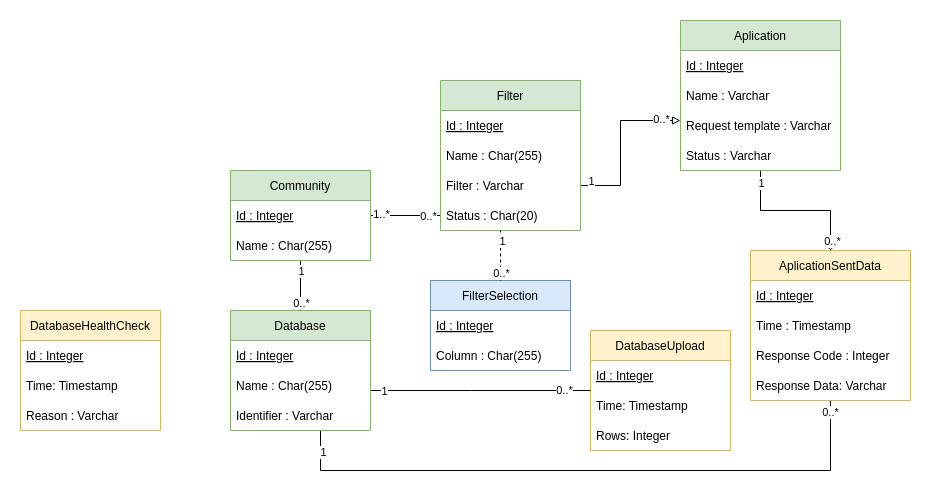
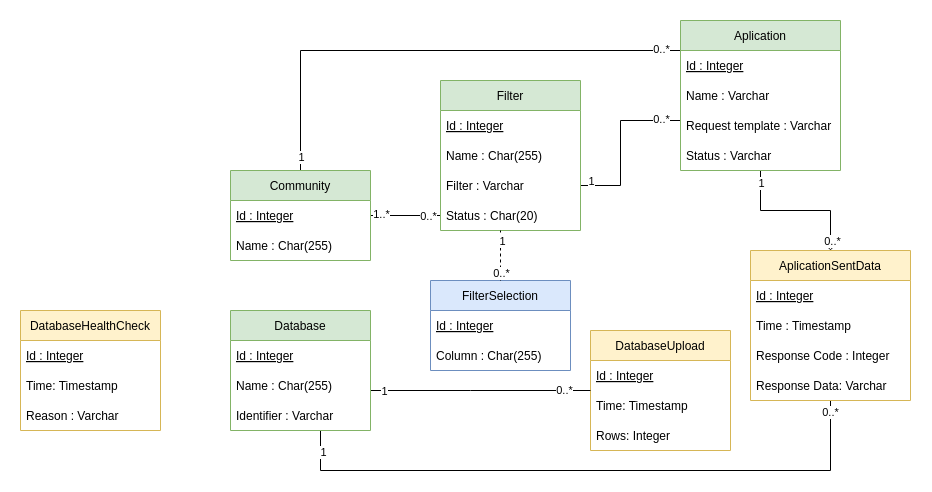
+ <mxCell id="16" style="edgeStyle=orthogonalEdgeStyle;rounded=0;orthogonalLoop=1;jettySize=auto;html=1;endArrow=none;endFill=0;orthogonal=1;" parent="1" source="25" target="45" edge="1"><mxGeometry relative="1" as="geometry"><Array as="points"><mxPoint x="300" y="50" /></Array></mxGeometry></mxCell>
+ <mxCell id="17" value="1" style="edgeLabel;html=1;align=center;verticalAlign=middle;resizable=0;points=[];" parent="16" vertex="1" connectable="0"><mxGeometry x="-0.945" relative="1" as="geometry"><mxPoint as="offset" /></mxGeometry></mxCell>
+ <mxCell id="18" value="0..*" style="edgeLabel;html=1;align=center;verticalAlign=middle;resizable=0;points=[];" parent="16" vertex="1" connectable="0"><mxGeometry x="0.919" y="2" relative="1" as="geometry"><mxPoint as="offset" /></mxGeometry></mxCell>
- <mxCell id="28" style="edgeStyle=orthogonalEdgeStyle;rounded=0;orthogonalLoop=1;jettySize=auto;html=1;endArrow=block;endFill=0;orthogonal=1;" parent="1" source="31" target="45" edge="1"><mxGeometry relative="1" as="geometry"><Array as="points"><mxPoint x="620" y="185" /><mxPoint x="620" y="120" /></Array></mxGeometry></mxCell>
+ <mxCell id="28" style="edgeStyle=orthogonalEdgeStyle;rounded=0;orthogonalLoop=1;jettySize=auto;html=1;endArrow=none;endFill=0;orthogonal=1;" parent="1" source="31" target="45" edge="1"><mxGeometry relative="1" as="geometry"><Array as="points"><mxPoint x="620" y="185" /><mxPoint x="620" y="120" /></Array></mxGeometry></mxCell>
- <mxCell id="19" style="edgeStyle=orthogonalEdgeStyle;rounded=0;orthogonalLoop=1;jettySize=auto;html=1;endArrow=none;endFill=0;orthogonal=1;" parent="1" source="25" target="12" edge="1"><mxGeometry relative="1" as="geometry"><Array as="points"><mxPoint x="290" y="330" /><mxPoint x="290" y="330" /></Array></mxGeometry></mxCell>
- <mxCell id="20" value="1" style="edgeLabel;html=1;align=center;verticalAlign=middle;resizable=0;points=[];" parent="19" vertex="1" connectable="0"><mxGeometry x="-0.76" y="1" relative="1" as="geometry"><mxPoint x="-1" y="4" as="offset" /></mxGeometry></mxCell>
- <mxCell id="21" value="0..*" style="edgeLabel;html=1;align=center;verticalAlign=middle;resizable=0;points=[];" parent="19" vertex="1" connectable="0"><mxGeometry x="0.664" relative="1" as="geometry"><mxPoint as="offset" /></mxGeometry></mxCell>
